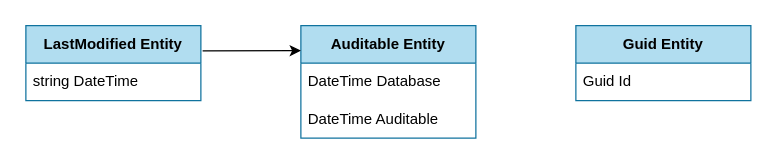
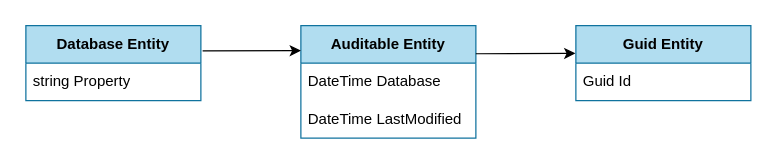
- <mxCell id="2" value="&lt;b&gt;LastModified Entity&lt;/b&gt;" style="swimlane;fontStyle=0;childLayout=stackLayout;horizontal=1;startSize=30;horizontalStack=0;resizeParent=1;resizeParentMax=0;resizeLast=0;collapsible=1;marginBottom=0;whiteSpace=wrap;html=1;fillColor=#b1ddf0;strokeColor=#10739e;" vertex="1" parent="1"><mxGeometry x="20" y="20" width="140" height="60" as="geometry" /></mxCell>
+ <mxCell id="2" value="&lt;b&gt;Database Entity&lt;/b&gt;" style="swimlane;fontStyle=0;childLayout=stackLayout;horizontal=1;startSize=30;horizontalStack=0;resizeParent=1;resizeParentMax=0;resizeLast=0;collapsible=1;marginBottom=0;whiteSpace=wrap;html=1;fillColor=#b1ddf0;strokeColor=#10739e;" vertex="1" parent="1"><mxGeometry x="20" y="20" width="140" height="60" as="geometry" /></mxCell>
+ <mxCell id="10" value="" style="endArrow=classic;html=1;rounded=0;exitX=1;exitY=0.25;exitDx=0;exitDy=0;entryX=-0.003;entryY=0.37;entryDx=0;entryDy=0;entryPerimeter=0;" edge="1" parent="1" source="4" target="7"><mxGeometry width="50" height="50" relative="1" as="geometry"><mxPoint x="381" y="49.5" as="sourcePoint" /><mxPoint x="460" y="50.5" as="targetPoint" /></mxGeometry></mxCell>
- <mxCell id="3" value="string DateTime" style="text;strokeColor=none;fillColor=none;align=left;verticalAlign=middle;spacingLeft=4;spacingRight=4;overflow=hidden;points=[[0,0.5],[1,0.5]];portConstraint=eastwest;rotatable=0;whiteSpace=wrap;html=1;" vertex="1" parent="2"><mxGeometry y="30" width="140" height="30" as="geometry" /></mxCell>
+ <mxCell id="3" value="string Property" style="text;strokeColor=none;fillColor=none;align=left;verticalAlign=middle;spacingLeft=4;spacingRight=4;overflow=hidden;points=[[0,0.5],[1,0.5]];portConstraint=eastwest;rotatable=0;whiteSpace=wrap;html=1;" vertex="1" parent="2"><mxGeometry y="30" width="140" height="30" as="geometry" /></mxCell>
- <mxCell id="6" value="DateTime Auditable" style="text;strokeColor=none;fillColor=none;align=left;verticalAlign=middle;spacingLeft=4;spacingRight=4;overflow=hidden;points=[[0,0.5],[1,0.5]];portConstraint=eastwest;rotatable=0;whiteSpace=wrap;html=1;" vertex="1" parent="4"><mxGeometry y="60" width="140" height="30" as="geometry" /></mxCell>
+ <mxCell id="6" value="DateTime LastModified" style="text;strokeColor=none;fillColor=none;align=left;verticalAlign=middle;spacingLeft=4;spacingRight=4;overflow=hidden;points=[[0,0.5],[1,0.5]];portConstraint=eastwest;rotatable=0;whiteSpace=wrap;html=1;" vertex="1" parent="4"><mxGeometry y="60" width="140" height="30" as="geometry" /></mxCell>
